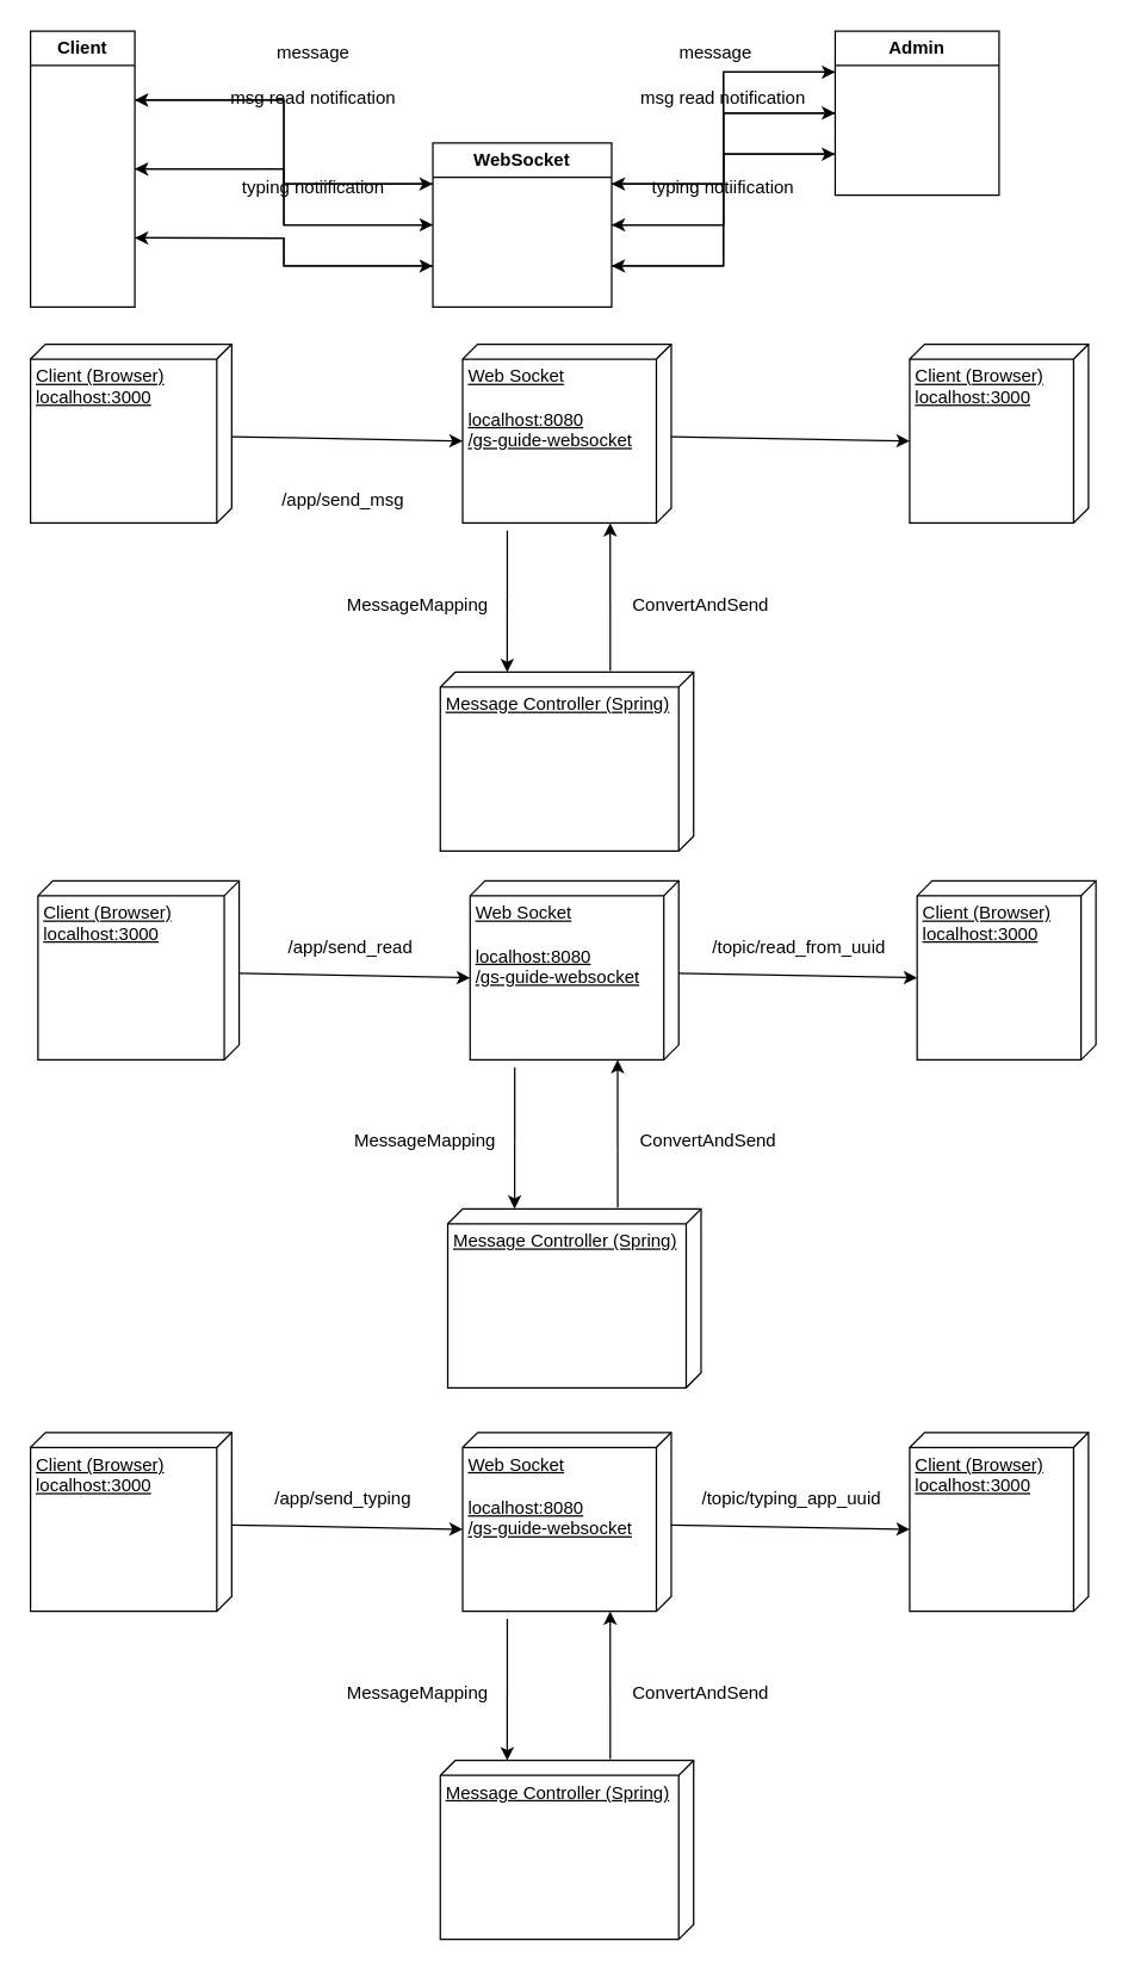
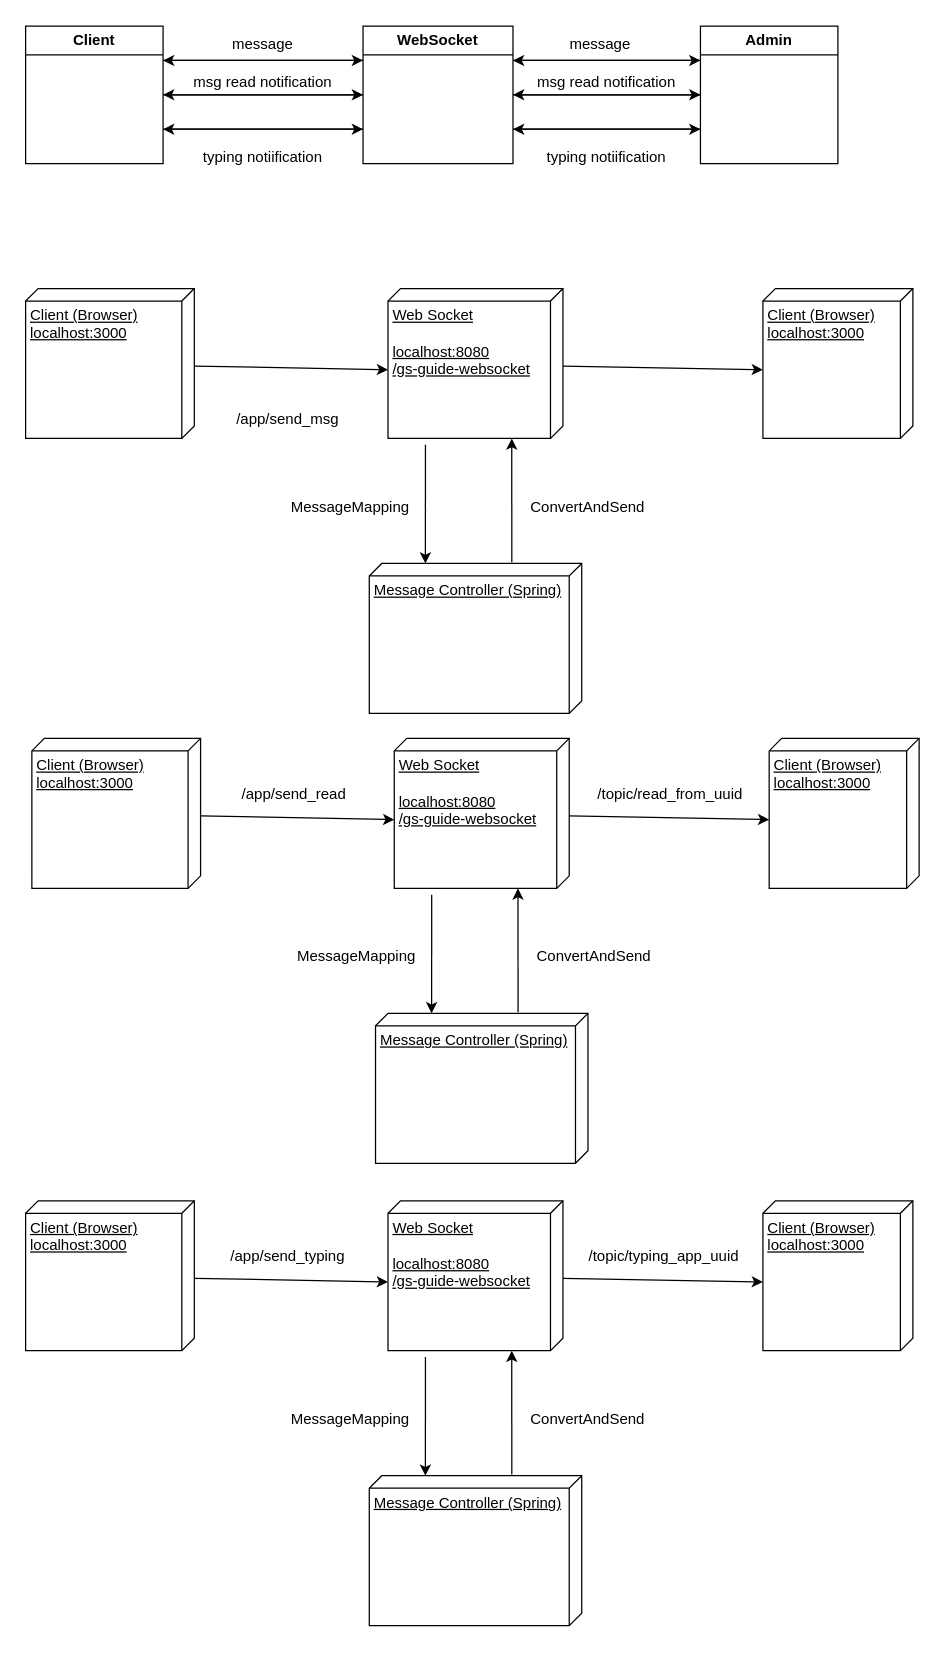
- <mxCell id="5" value="Client" style="swimlane;whiteSpace=wrap;html=1;" parent="1" vertex="1"><mxGeometry x="20" y="20" width="70" height="185" as="geometry" /></mxCell>
+ <mxCell id="5" value="Client" style="swimlane;whiteSpace=wrap;html=1;" parent="1" vertex="1"><mxGeometry x="20" y="20" width="110" height="110" as="geometry" /></mxCell>
- <mxCell id="16" value="WebSocket" style="swimlane;whiteSpace=wrap;html=1;" parent="1" vertex="1"><mxGeometry x="290" y="95" width="120" height="110" as="geometry" /></mxCell>
+ <mxCell id="16" value="WebSocket" style="swimlane;whiteSpace=wrap;html=1;" parent="1" vertex="1"><mxGeometry x="290" y="20" width="120" height="110" as="geometry" /></mxCell>
